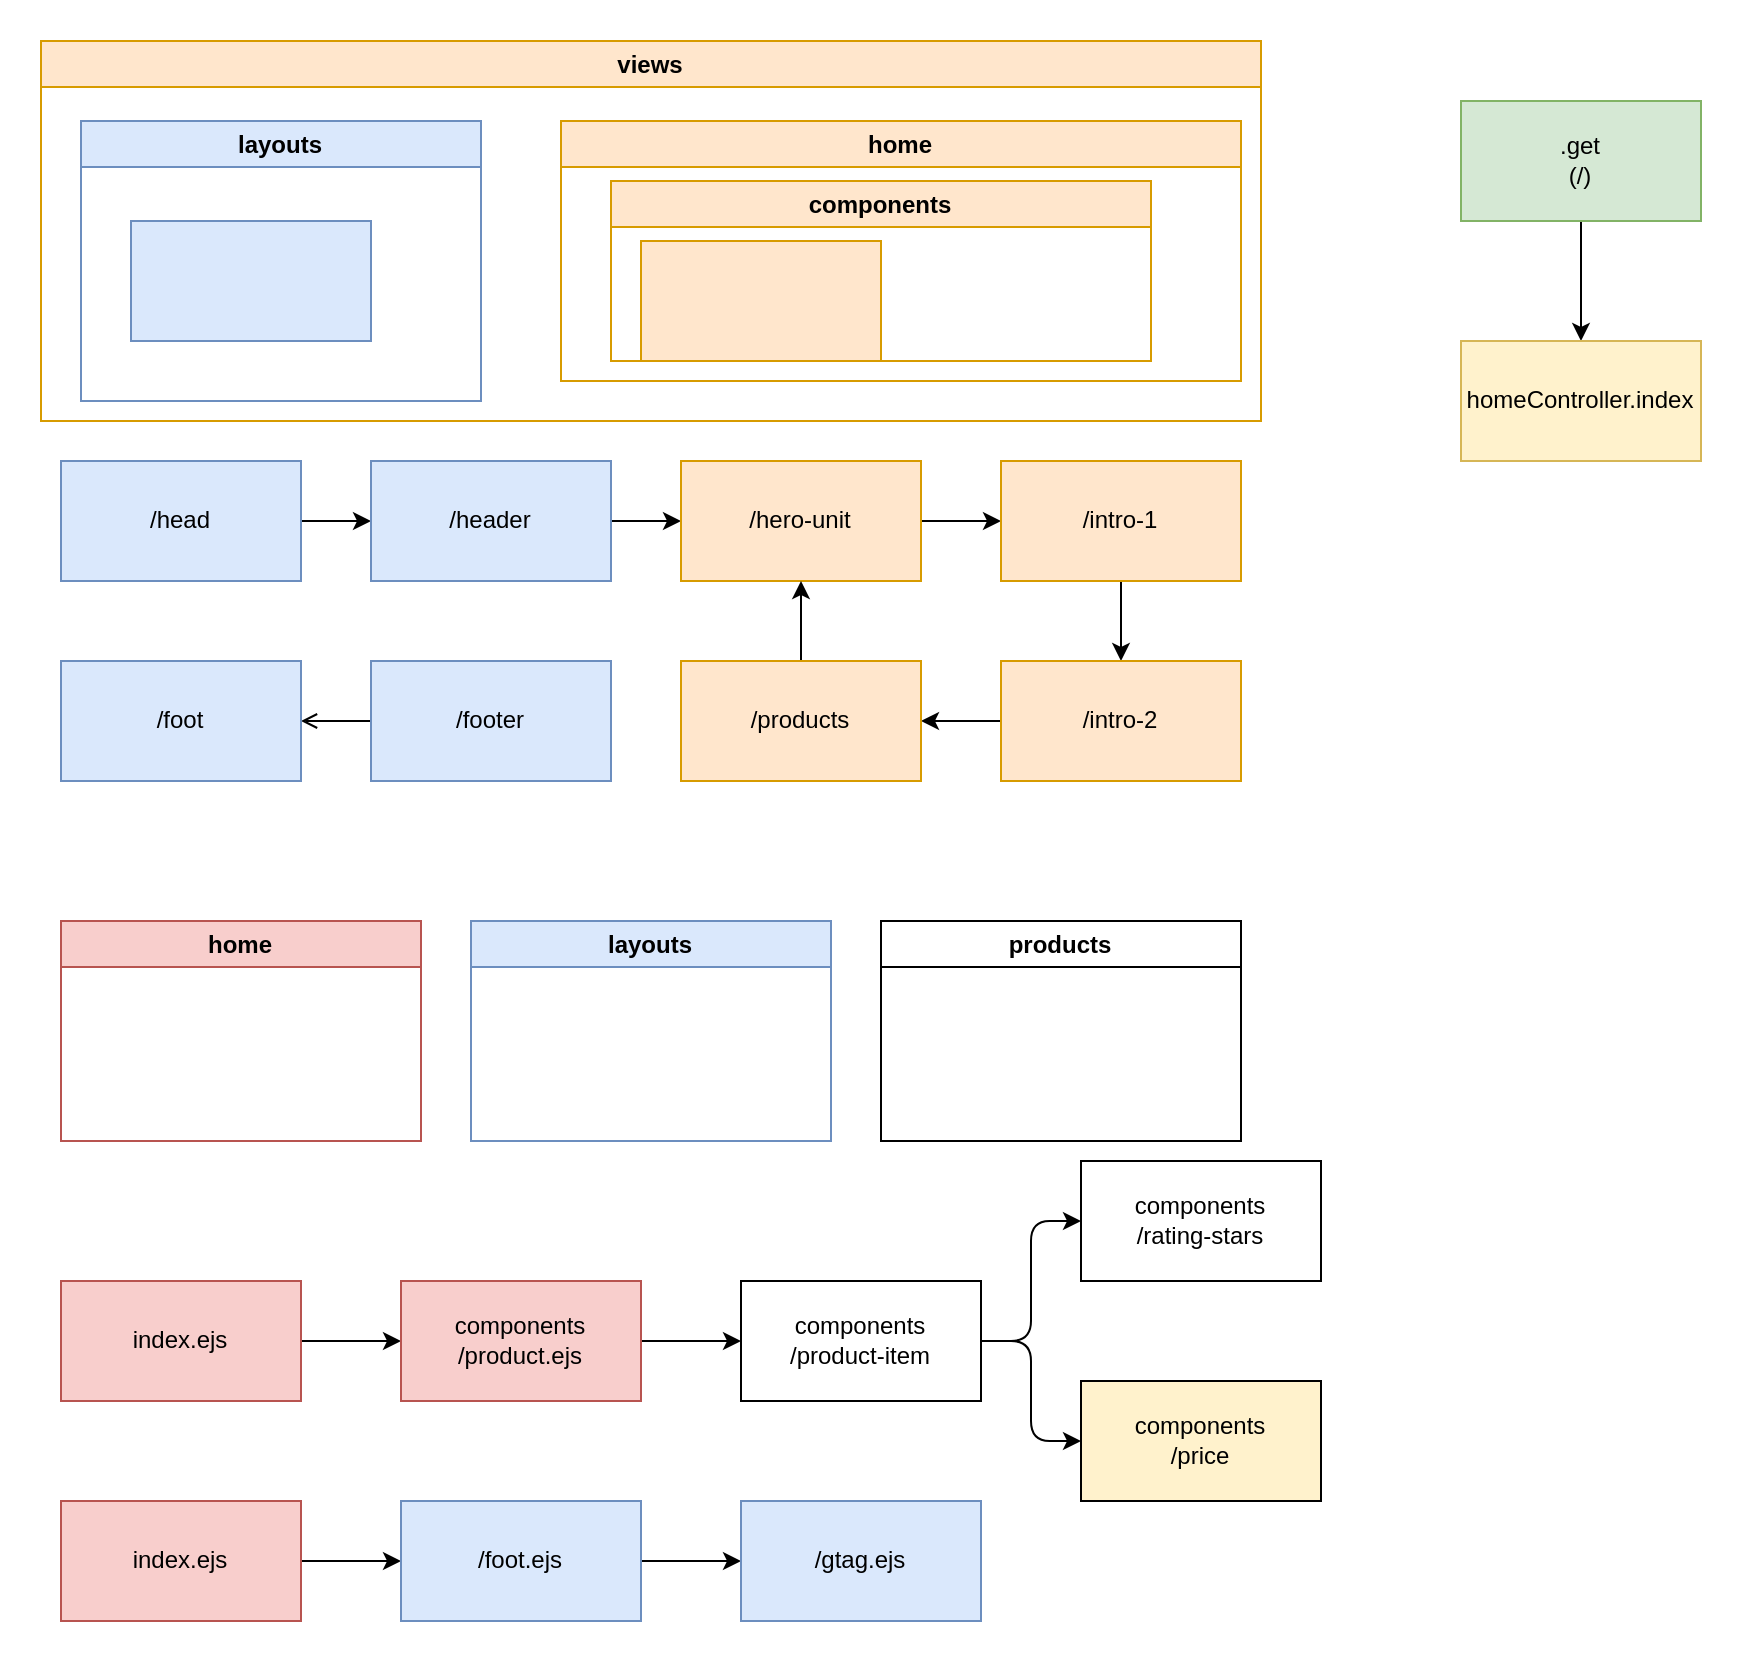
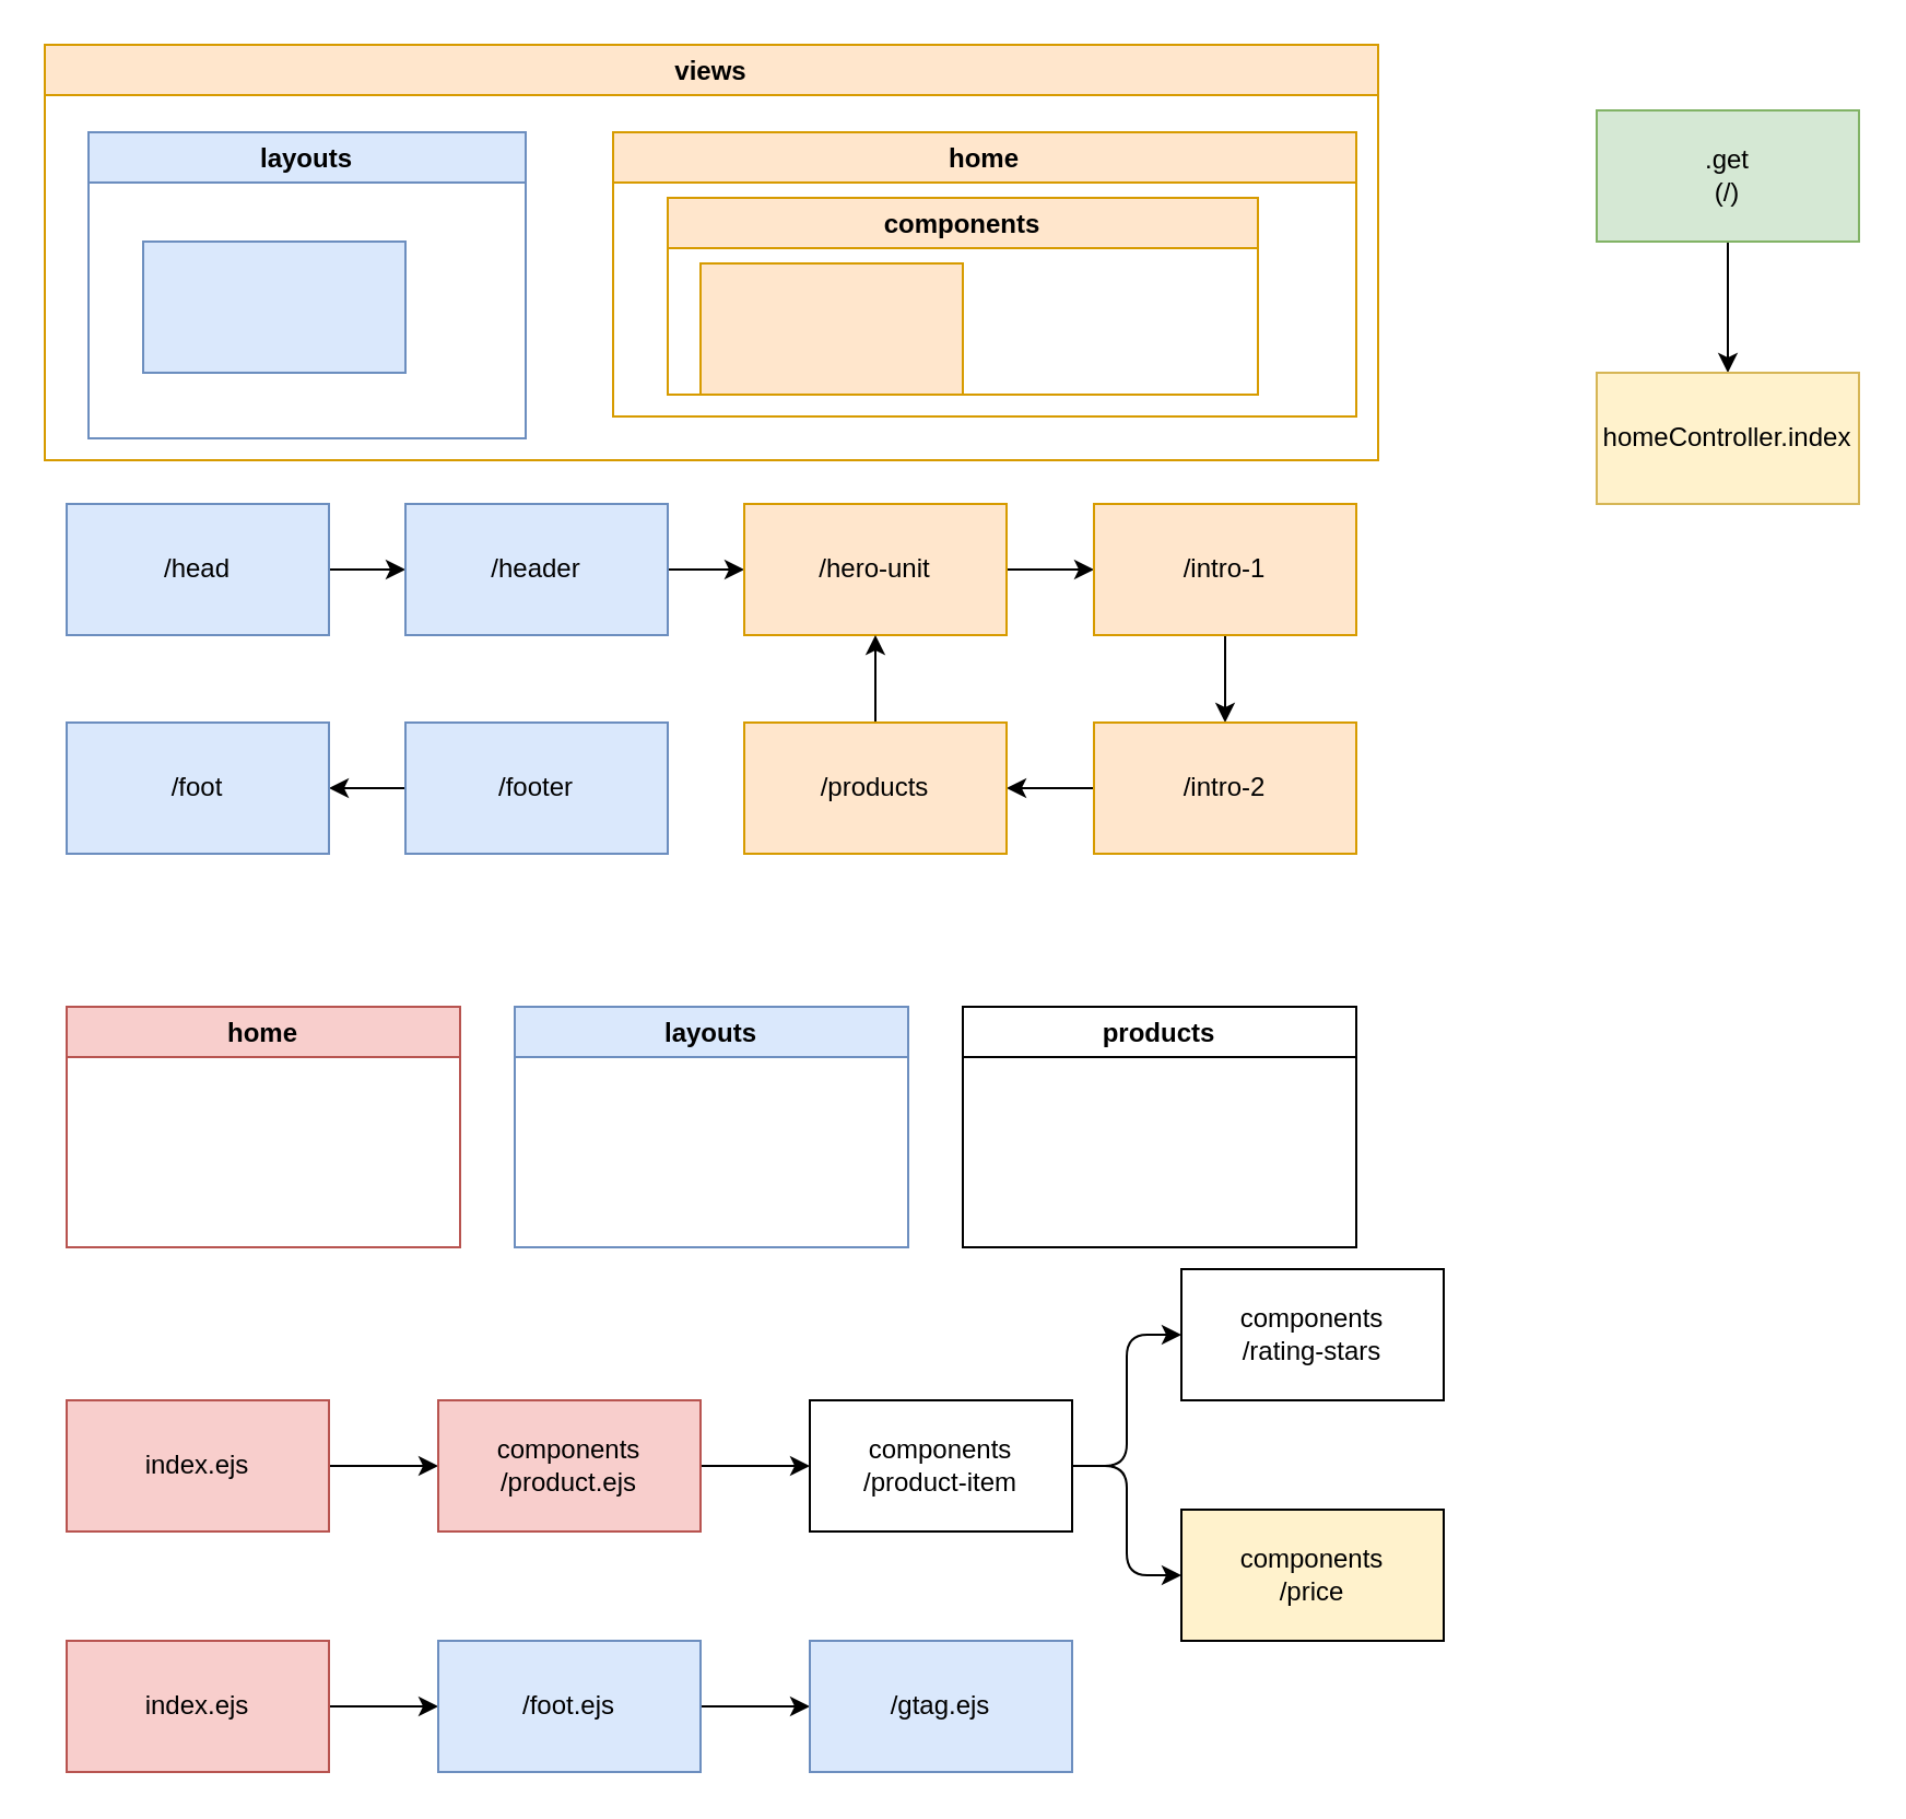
- <mxCell id="20" value="" style="edgeStyle=orthogonalEdgeStyle;rounded=0;orthogonalLoop=1;jettySize=auto;html=1;endArrow=open;" parent="1" source="21" target="22" edge="1"><mxGeometry relative="1" as="geometry" /></mxCell>
+ <mxCell id="20" value="" style="edgeStyle=orthogonalEdgeStyle;rounded=0;orthogonalLoop=1;jettySize=auto;html=1;" parent="1" source="21" target="22" edge="1"><mxGeometry relative="1" as="geometry" /></mxCell>
